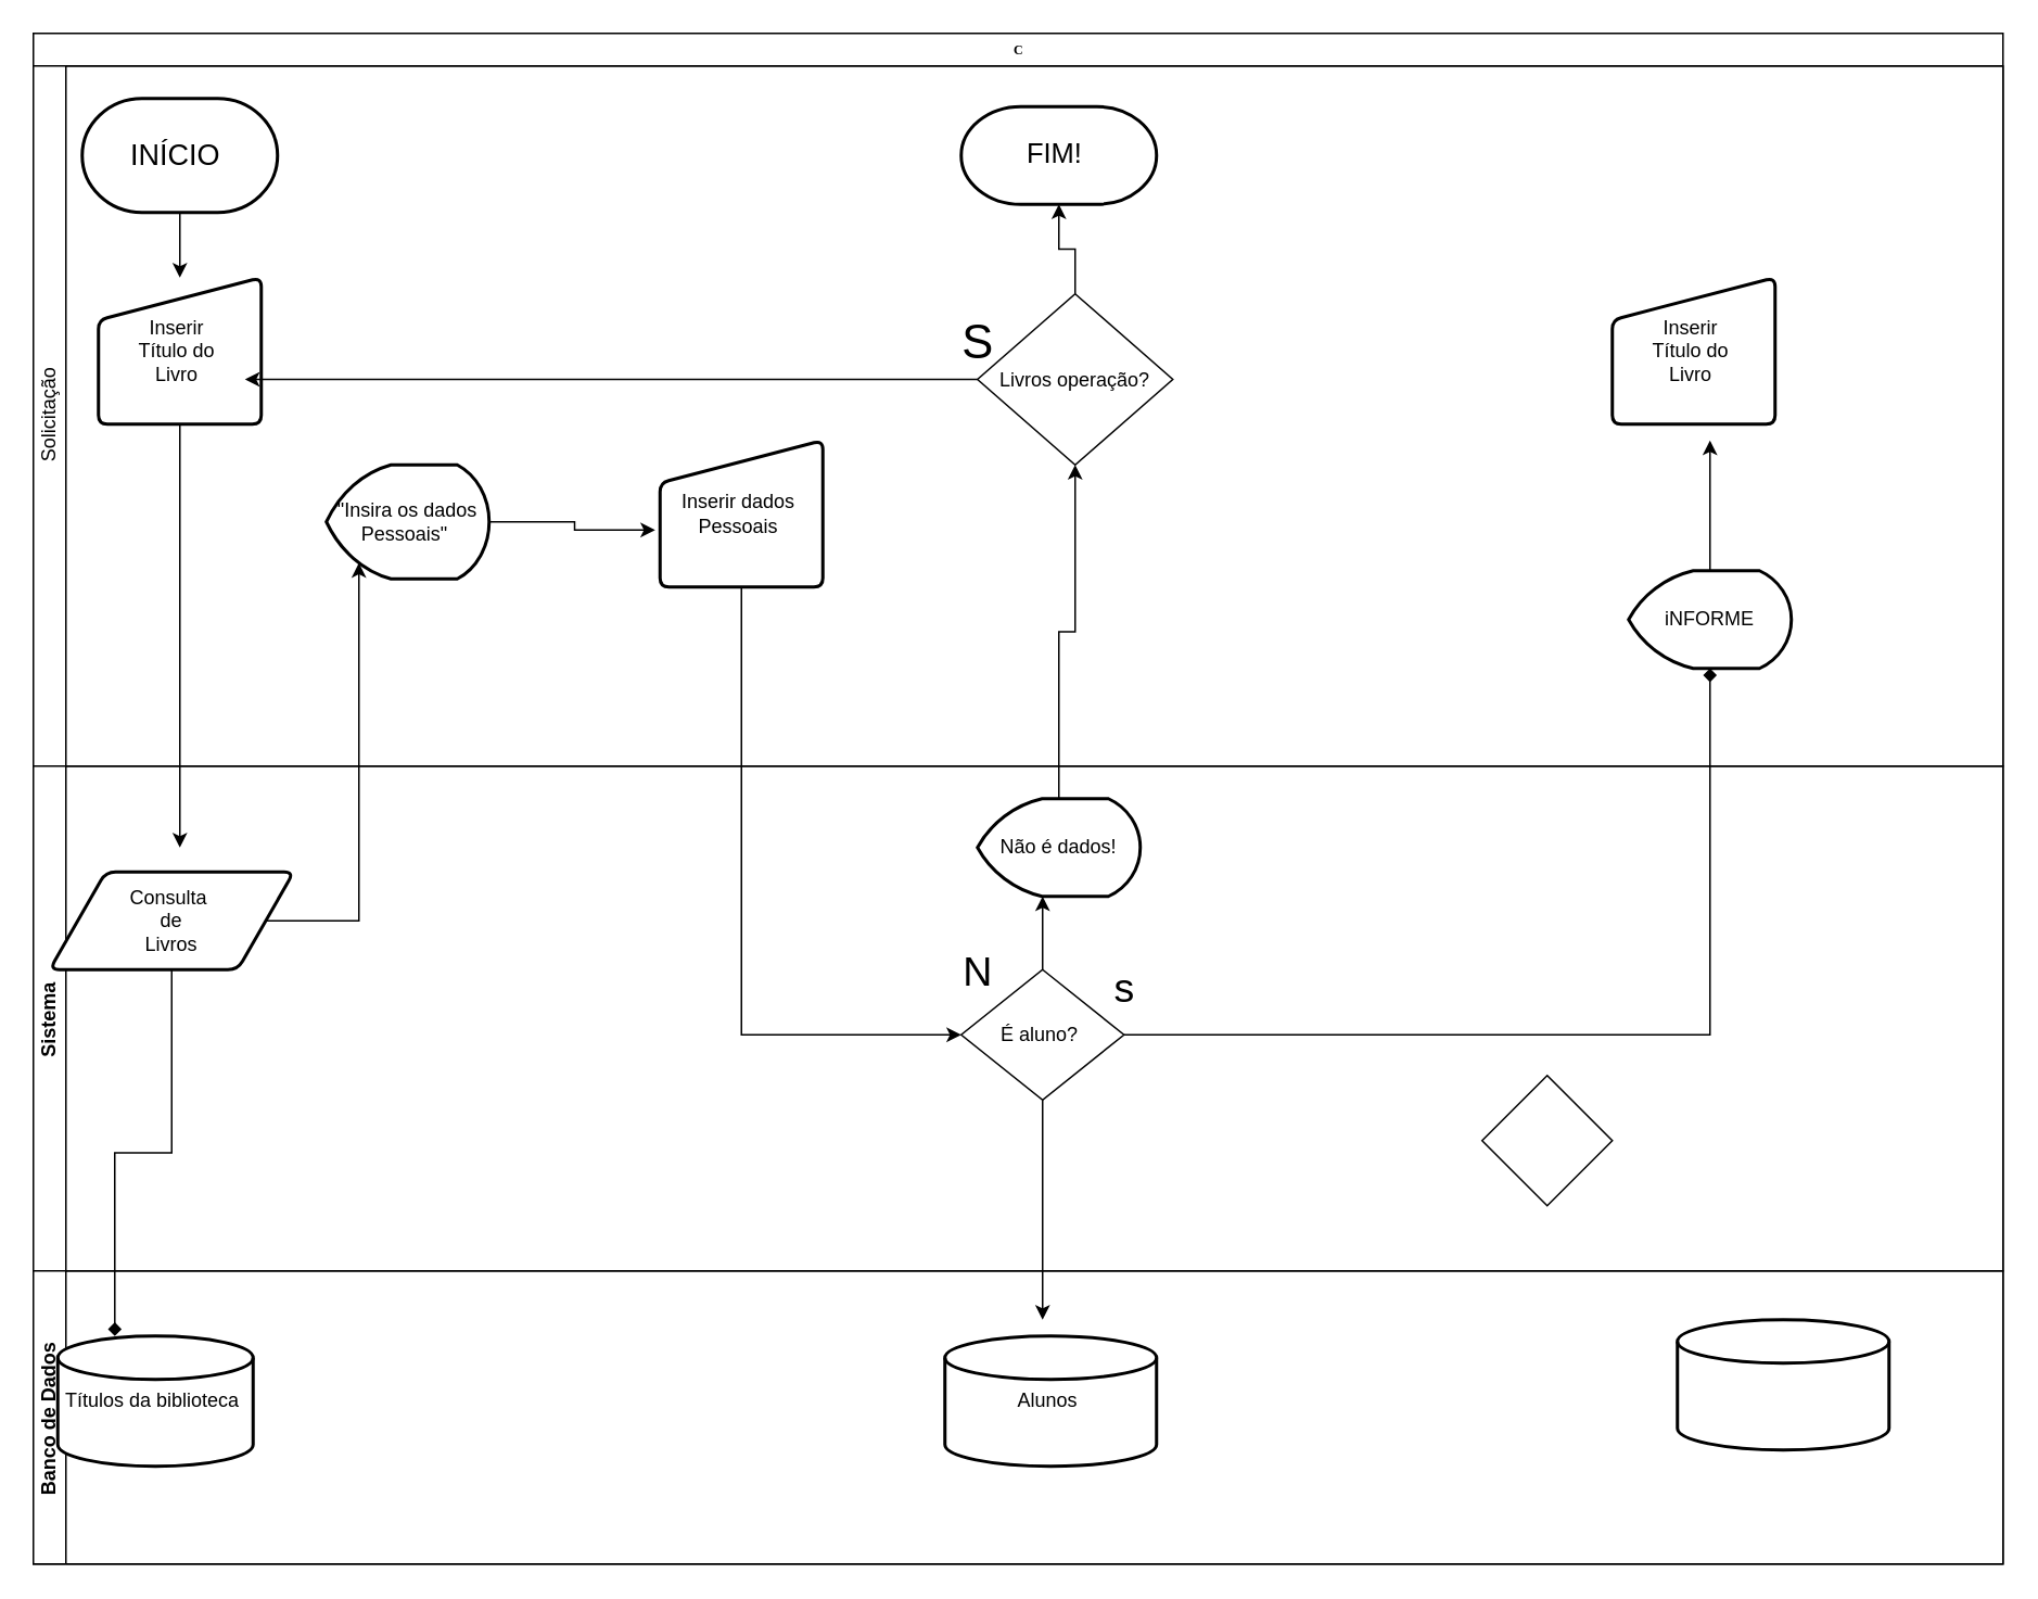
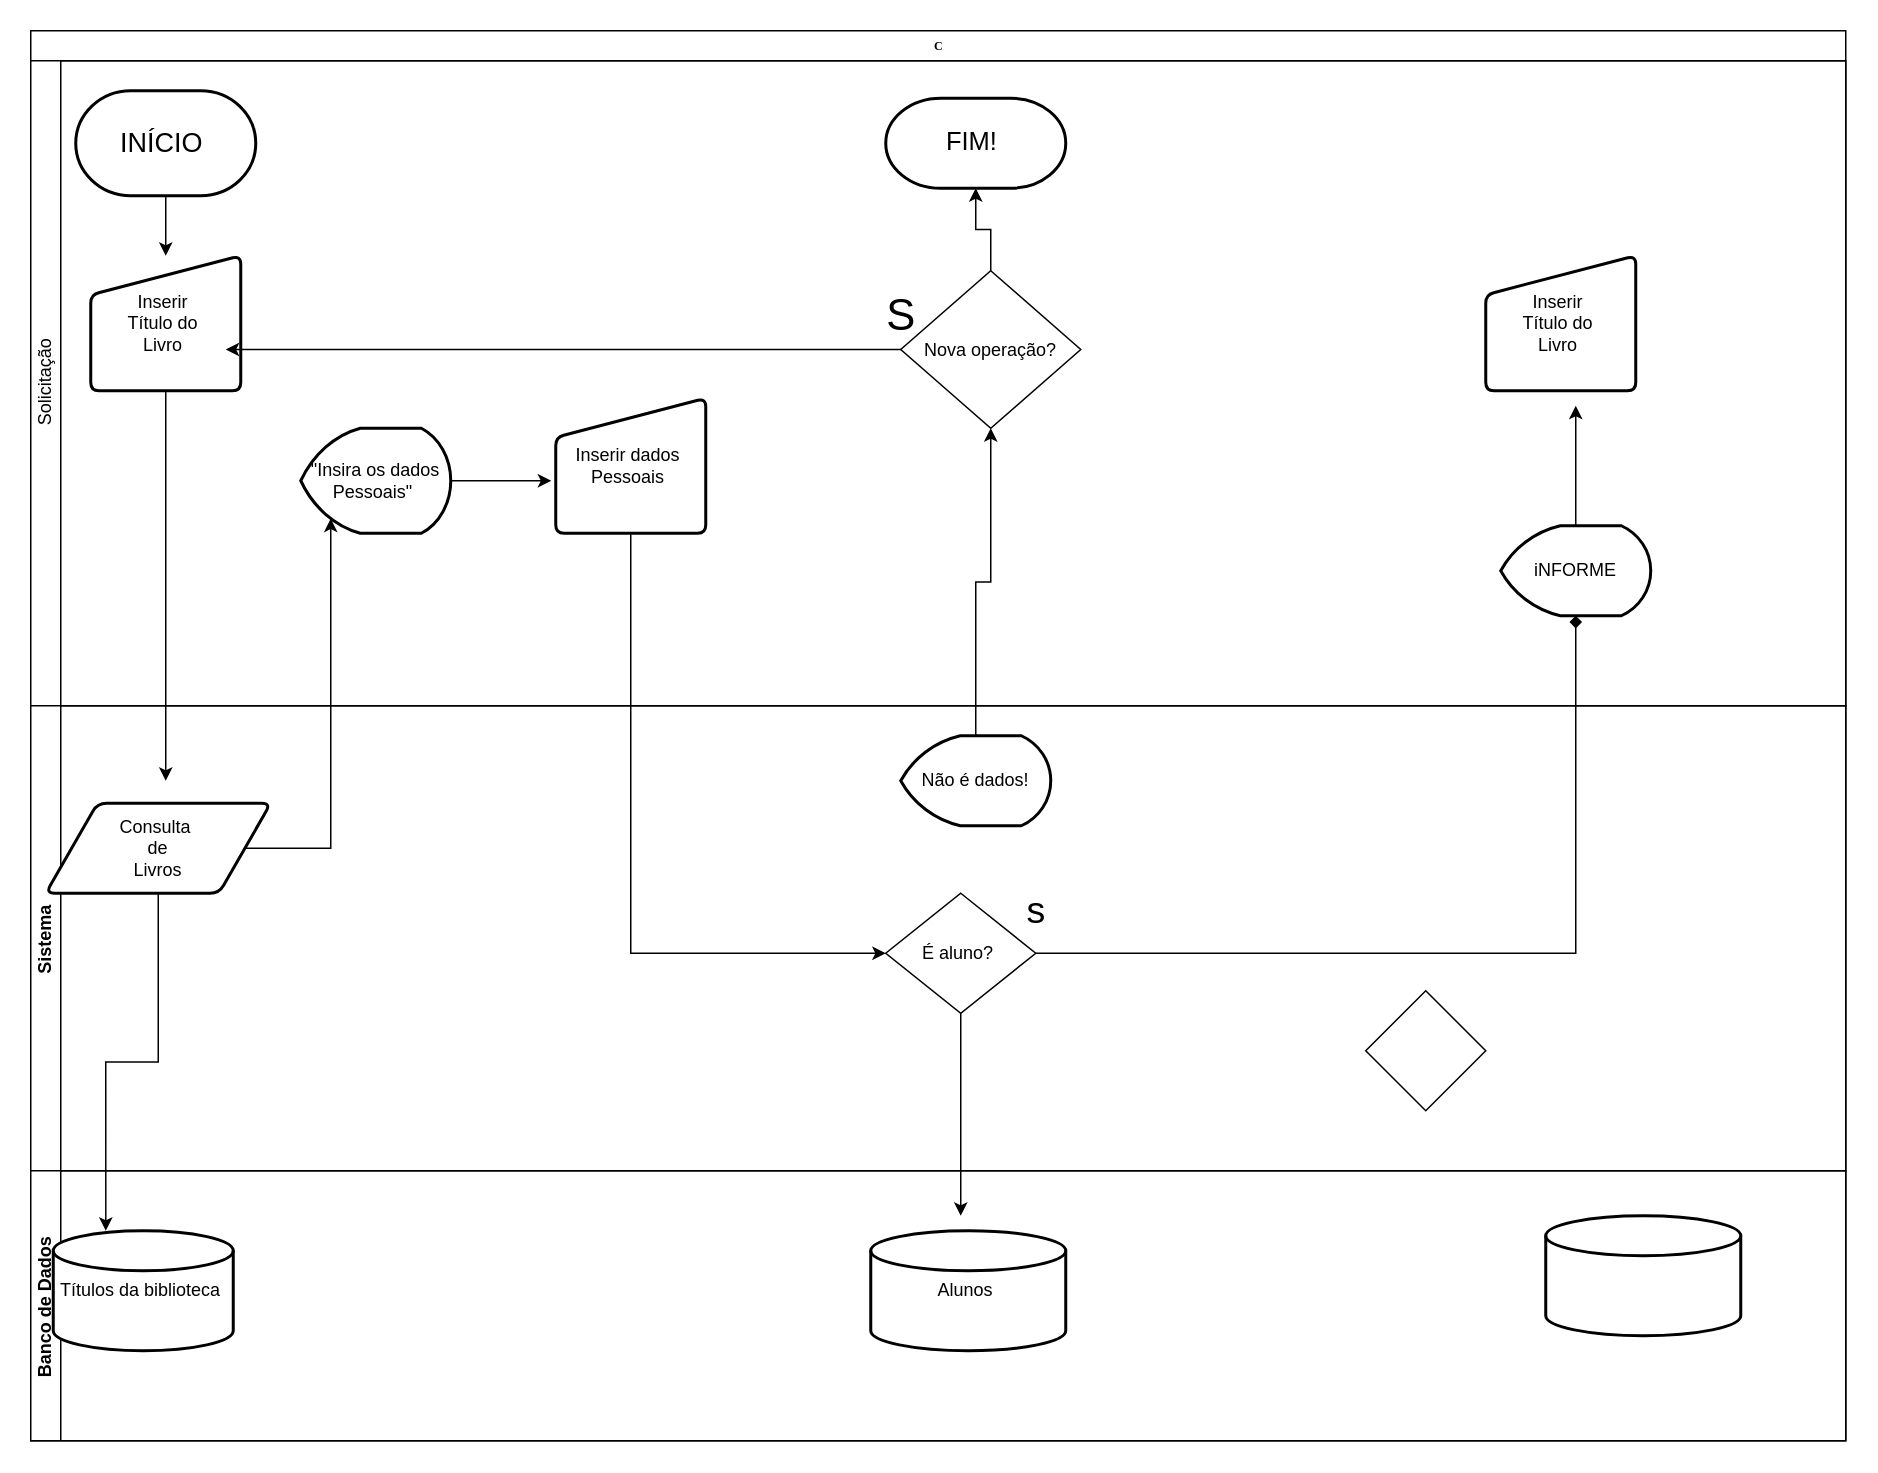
- <mxCell id="10" value="Livros operação?" style="rhombus;whiteSpace=wrap;html=1;" vertex="1" parent="3"><mxGeometry x="580" y="140" width="120" height="105" as="geometry" /></mxCell>
+ <mxCell id="10" value="Nova operação?" style="rhombus;whiteSpace=wrap;html=1;" vertex="1" parent="3"><mxGeometry x="580" y="140" width="120" height="105" as="geometry" /></mxCell>
- <mxCell id="14" value="Inserir dados&amp;nbsp;&lt;br&gt;Pessoais&amp;nbsp;" style="html=1;strokeWidth=2;shape=manualInput;whiteSpace=wrap;rounded=1;size=26;arcSize=11;" vertex="1" parent="3"><mxGeometry x="385" y="230" width="100" height="90" as="geometry" /></mxCell>
+ <mxCell id="14" value="Inserir dados&amp;nbsp;&lt;br&gt;Pessoais&amp;nbsp;" style="html=1;strokeWidth=2;shape=manualInput;whiteSpace=wrap;rounded=1;size=26;arcSize=11;" vertex="1" parent="3"><mxGeometry x="350" y="225" width="100" height="90" as="geometry" /></mxCell>
- <mxCell id="20" value="N" style="edgeStyle=orthogonalEdgeStyle;rounded=0;orthogonalLoop=1;jettySize=auto;html=1;entryX=0.4;entryY=1;entryDx=0;entryDy=0;entryPerimeter=0;fontSize=25;" edge="1" parent="15" source="17" target="19"><mxGeometry x="-1" y="40" relative="1" as="geometry"><mxPoint as="offset" /></mxGeometry></mxCell>
- <mxCell id="27" style="edgeStyle=orthogonalEdgeStyle;rounded=0;orthogonalLoop=1;jettySize=auto;html=1;entryX=0.292;entryY=0;entryDx=0;entryDy=0;entryPerimeter=0;fontSize=25;endArrow=diamond;" edge="1" parent="2" source="16" target="22"><mxGeometry relative="1" as="geometry" /></mxCell>
+ <mxCell id="27" style="edgeStyle=orthogonalEdgeStyle;rounded=0;orthogonalLoop=1;jettySize=auto;html=1;entryX=0.292;entryY=0;entryDx=0;entryDy=0;entryPerimeter=0;fontSize=25;" edge="1" parent="2" source="16" target="22"><mxGeometry relative="1" as="geometry" /></mxCell>
